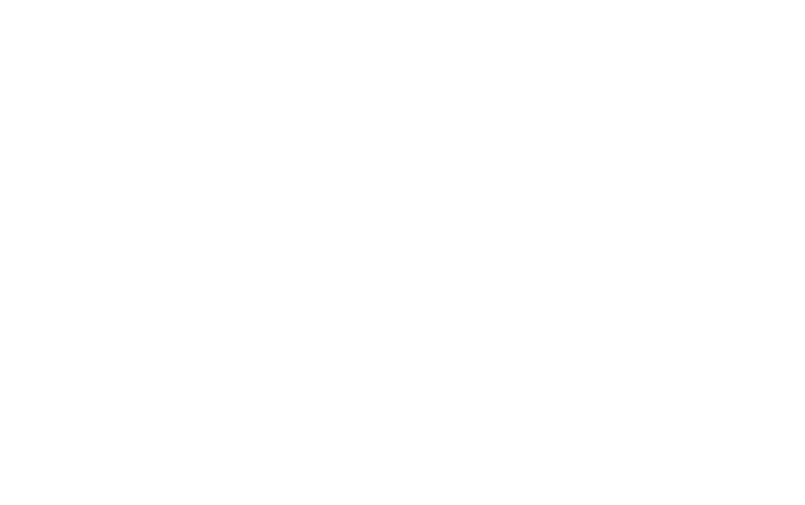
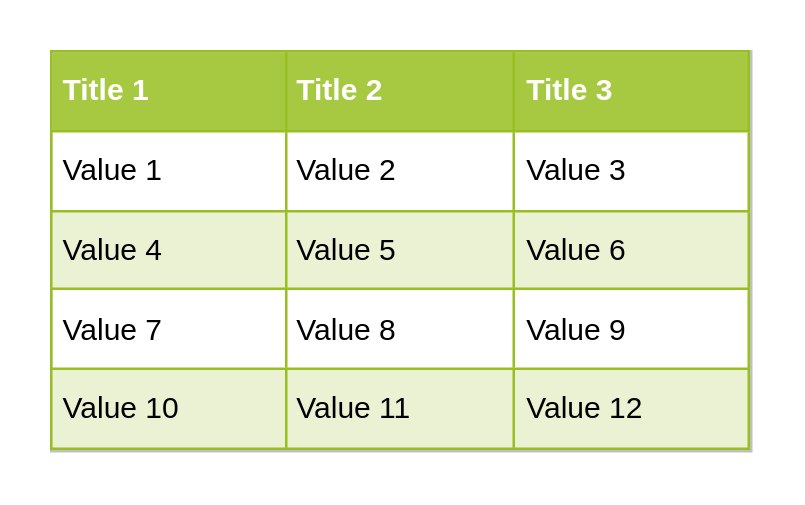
+ <mxCell id="2" value="&lt;table border=&quot;1&quot; width=&quot;100%&quot; height=&quot;100%&quot; cellpadding=&quot;4&quot; style=&quot;width:100%;height:100%;border-collapse:collapse;&quot;&gt;&lt;tr style=&quot;background-color:#A7C942;color:#ffffff;border:1px solid #98bf21;&quot;&gt;&lt;th align=&quot;left&quot;&gt;Title 1&lt;/th&gt;&lt;th align=&quot;left&quot;&gt;Title 2&lt;/th&gt;&lt;th align=&quot;left&quot;&gt;Title 3&lt;/th&gt;&lt;/tr&gt;&lt;tr style=&quot;border:1px solid #98bf21;&quot;&gt;&lt;td&gt;Value 1&lt;/td&gt;&lt;td&gt;Value 2&lt;/td&gt;&lt;td&gt;Value 3&lt;/td&gt;&lt;/tr&gt;&lt;tr style=&quot;background-color:#EAF2D3;border:1px solid #98bf21;&quot;&gt;&lt;td&gt;Value 4&lt;/td&gt;&lt;td&gt;Value 5&lt;/td&gt;&lt;td&gt;Value 6&lt;/td&gt;&lt;/tr&gt;&lt;tr style=&quot;border:1px solid #98bf21;&quot;&gt;&lt;td&gt;Value 7&lt;/td&gt;&lt;td&gt;Value 8&lt;/td&gt;&lt;td&gt;Value 9&lt;/td&gt;&lt;/tr&gt;&lt;tr style=&quot;background-color:#EAF2D3;border:1px solid #98bf21;&quot;&gt;&lt;td&gt;Value 10&lt;/td&gt;&lt;td&gt;Value 11&lt;/td&gt;&lt;td&gt;Value 12&lt;/td&gt;&lt;/tr&gt;&lt;/table&gt;" style="text;html=1;strokeColor=#c0c0c0;fillColor=#ffffff;overflow=fill;rounded=0;" vertex="1" parent="1"><mxGeometry x="20" y="20" width="280" height="160" as="geometry" /></mxCell>
